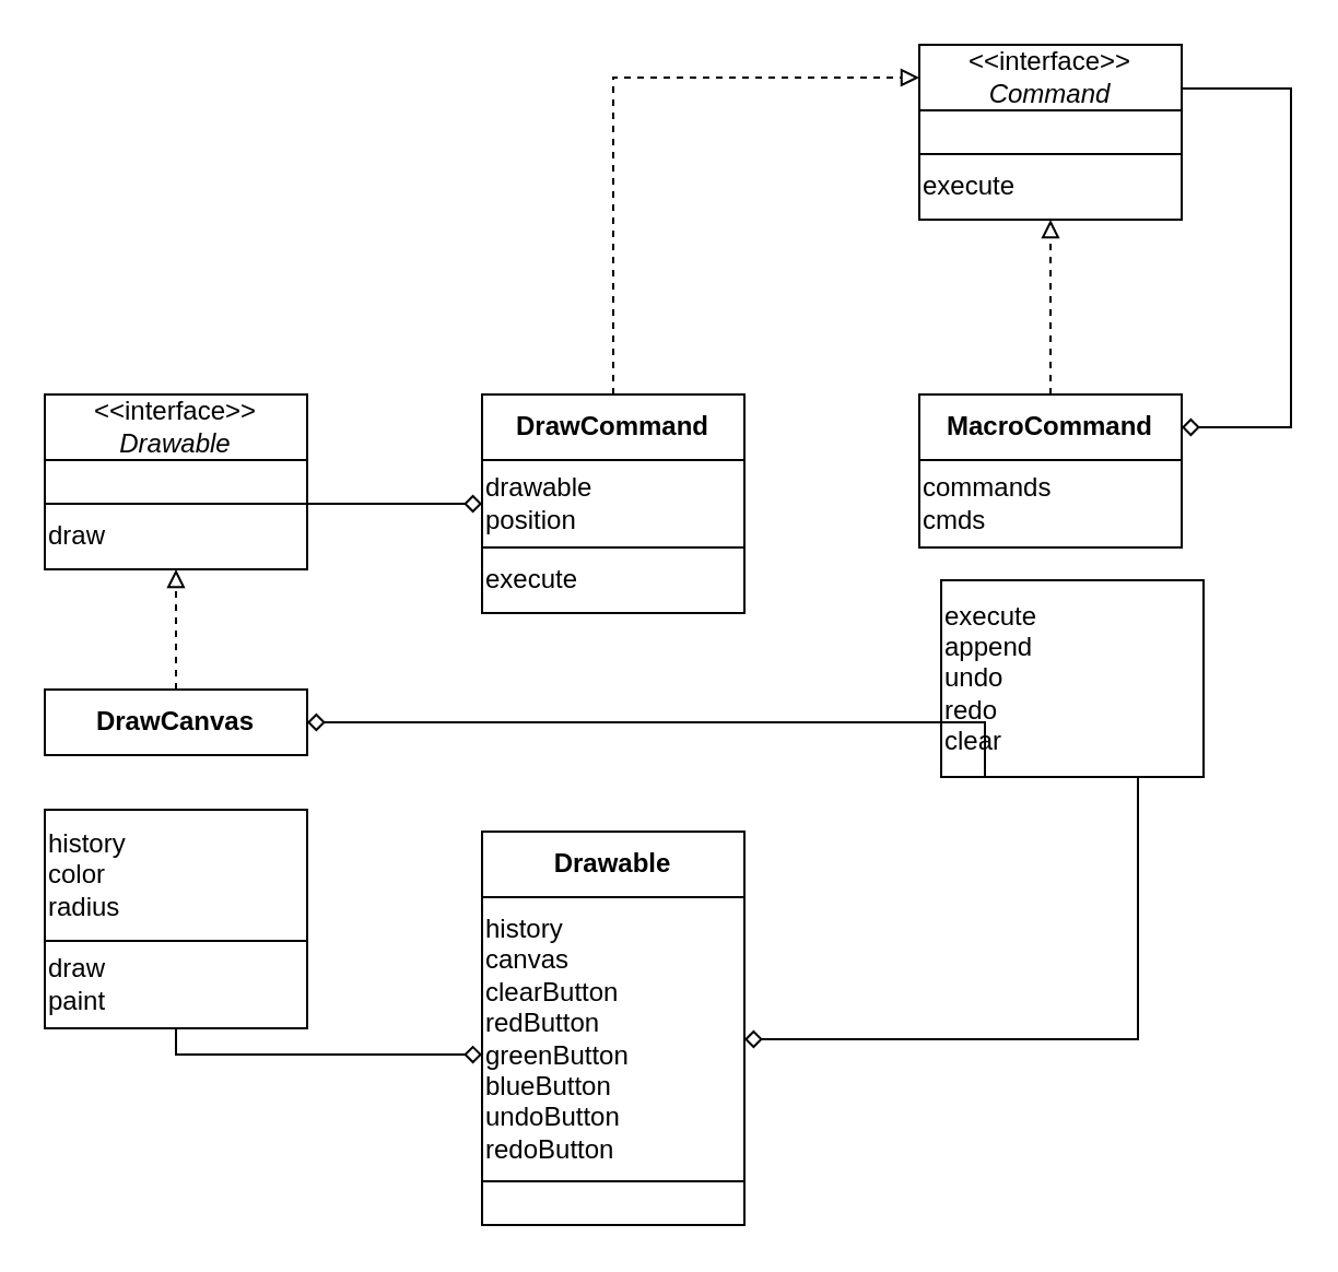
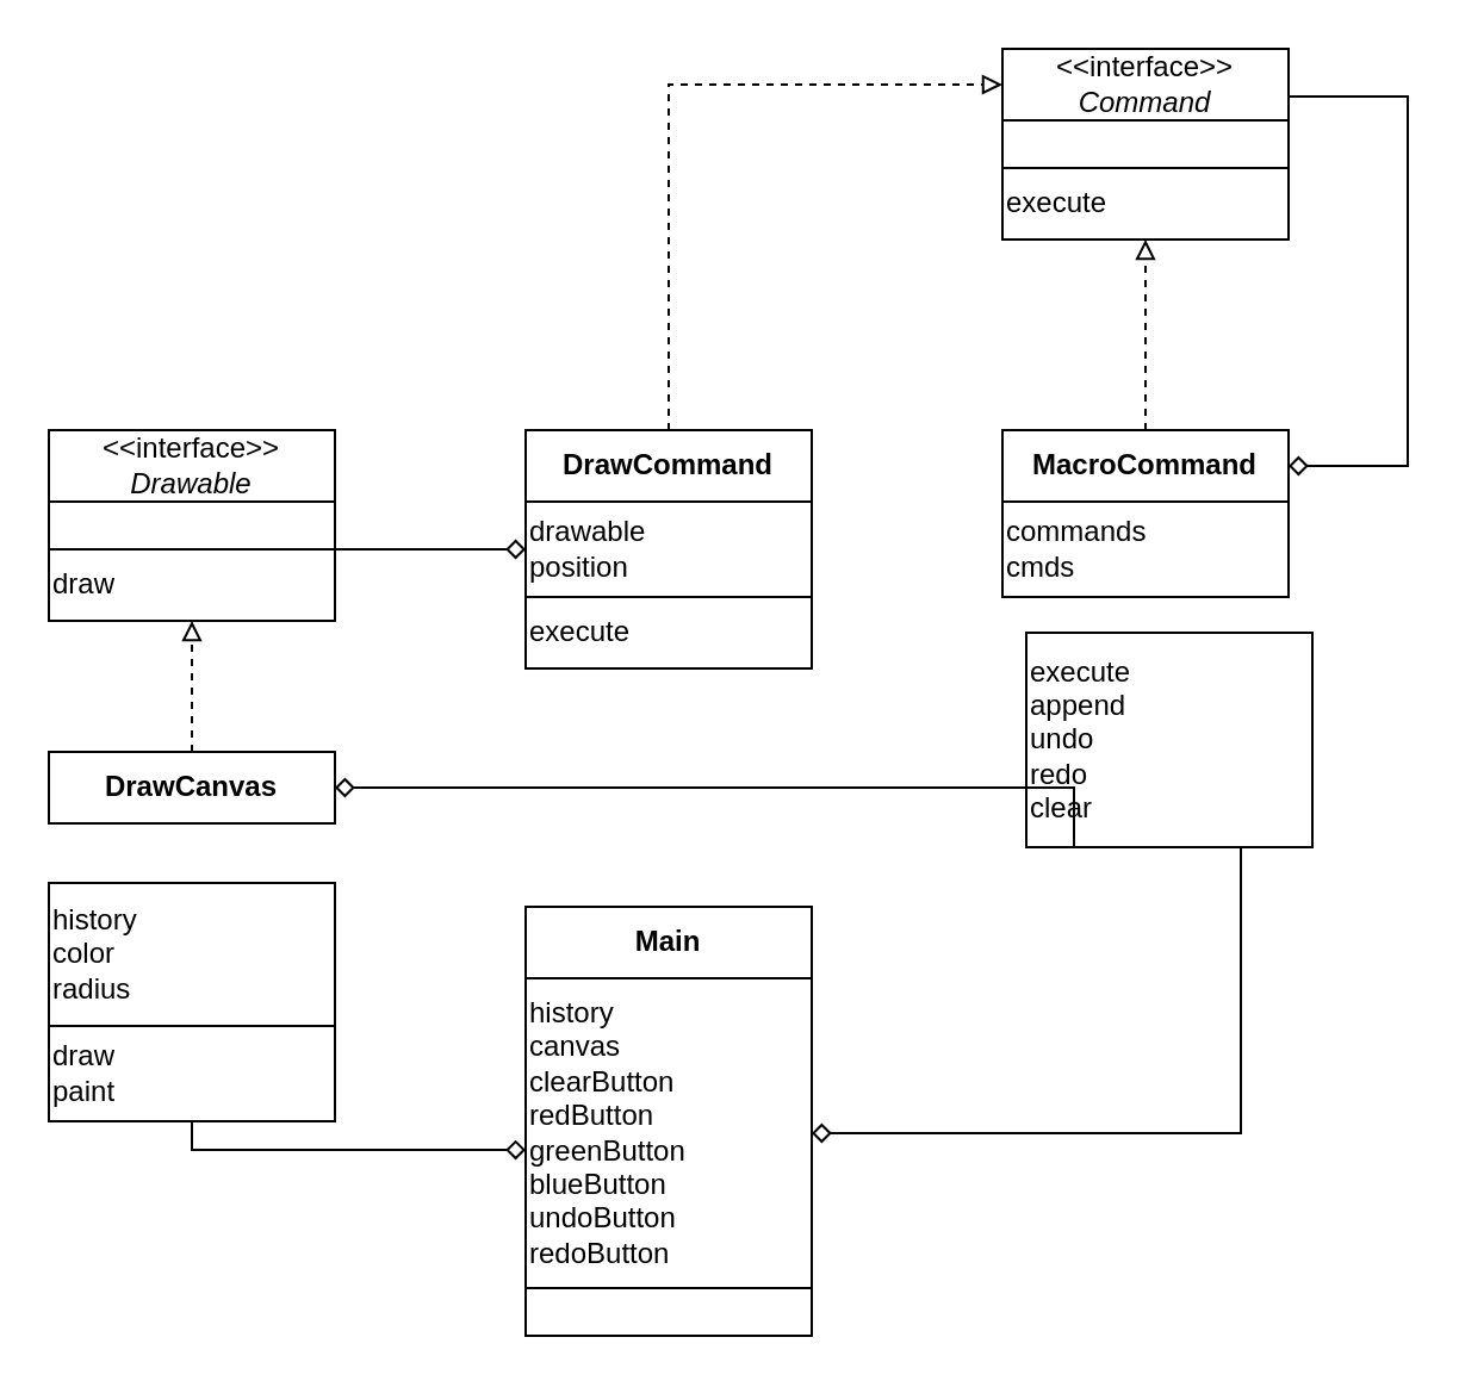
- <mxCell id="24" value="&lt;b&gt;Drawable&lt;/b&gt;" style="rounded=0;whiteSpace=wrap;html=1;" vertex="1" parent="1"><mxGeometry x="220" y="380" width="120" height="30" as="geometry" /></mxCell>
+ <mxCell id="24" value="&lt;b&gt;Main&lt;/b&gt;" style="rounded=0;whiteSpace=wrap;html=1;" vertex="1" parent="1"><mxGeometry x="220" y="380" width="120" height="30" as="geometry" /></mxCell>
